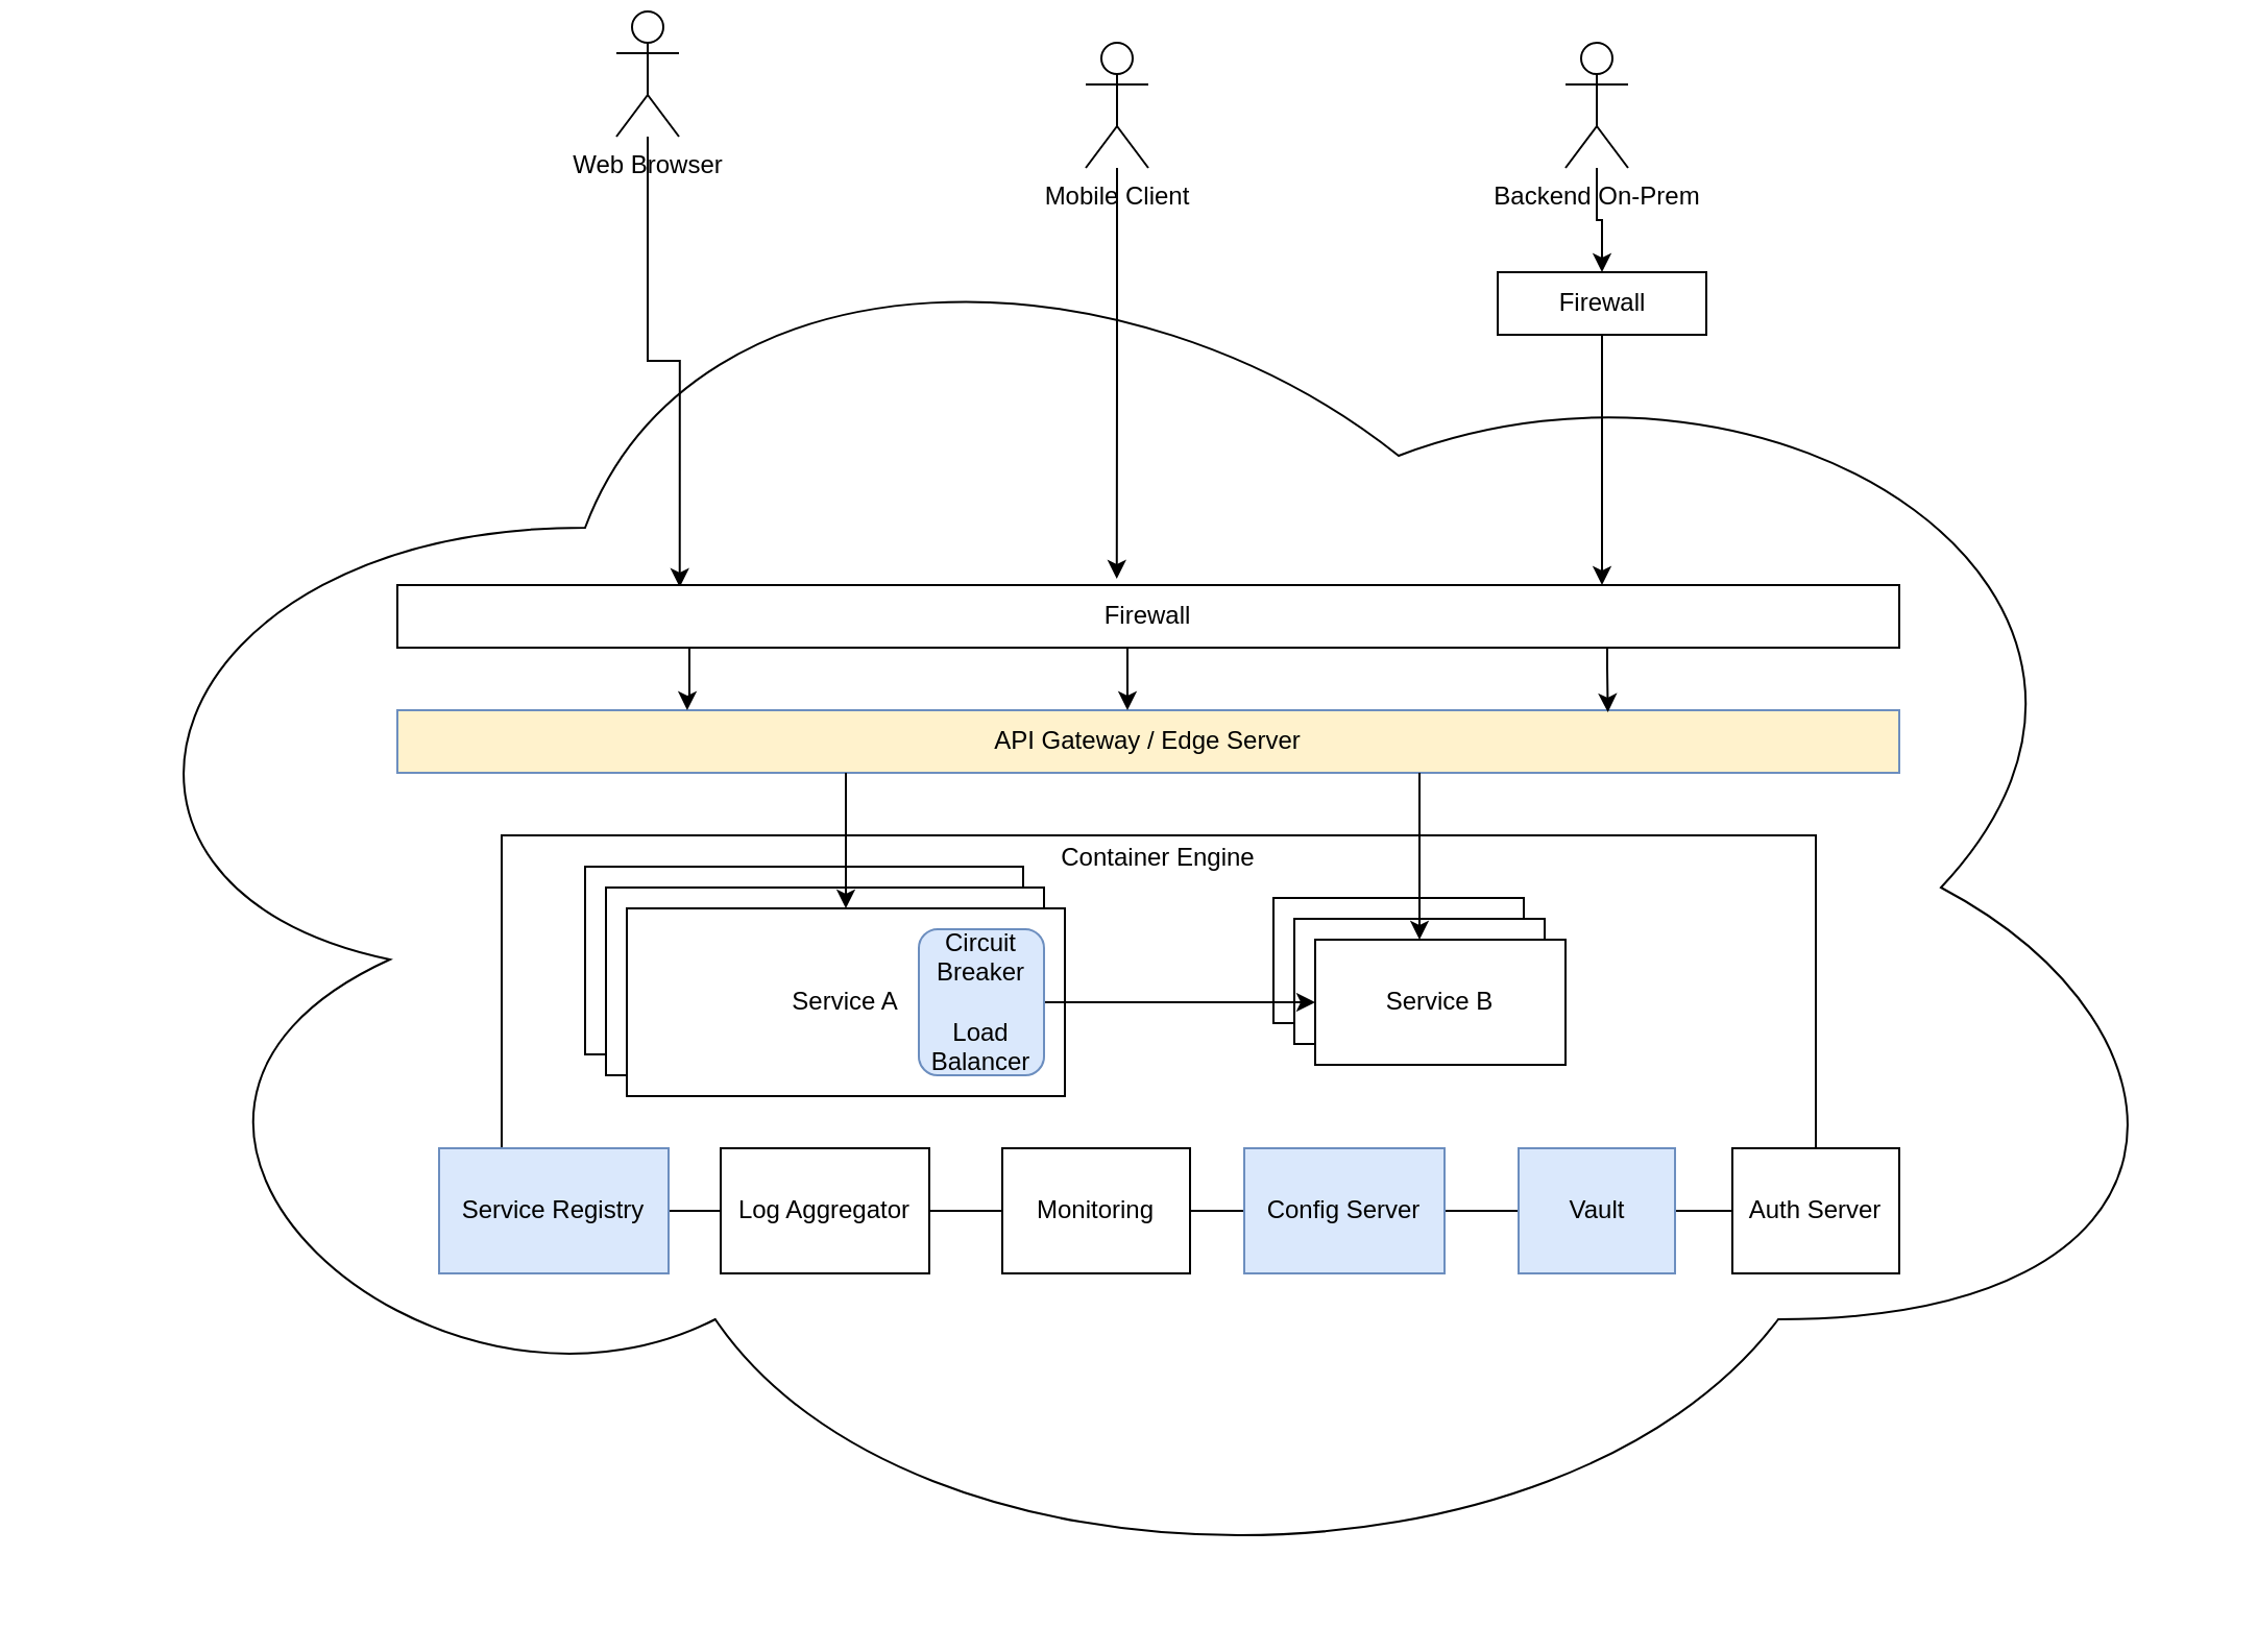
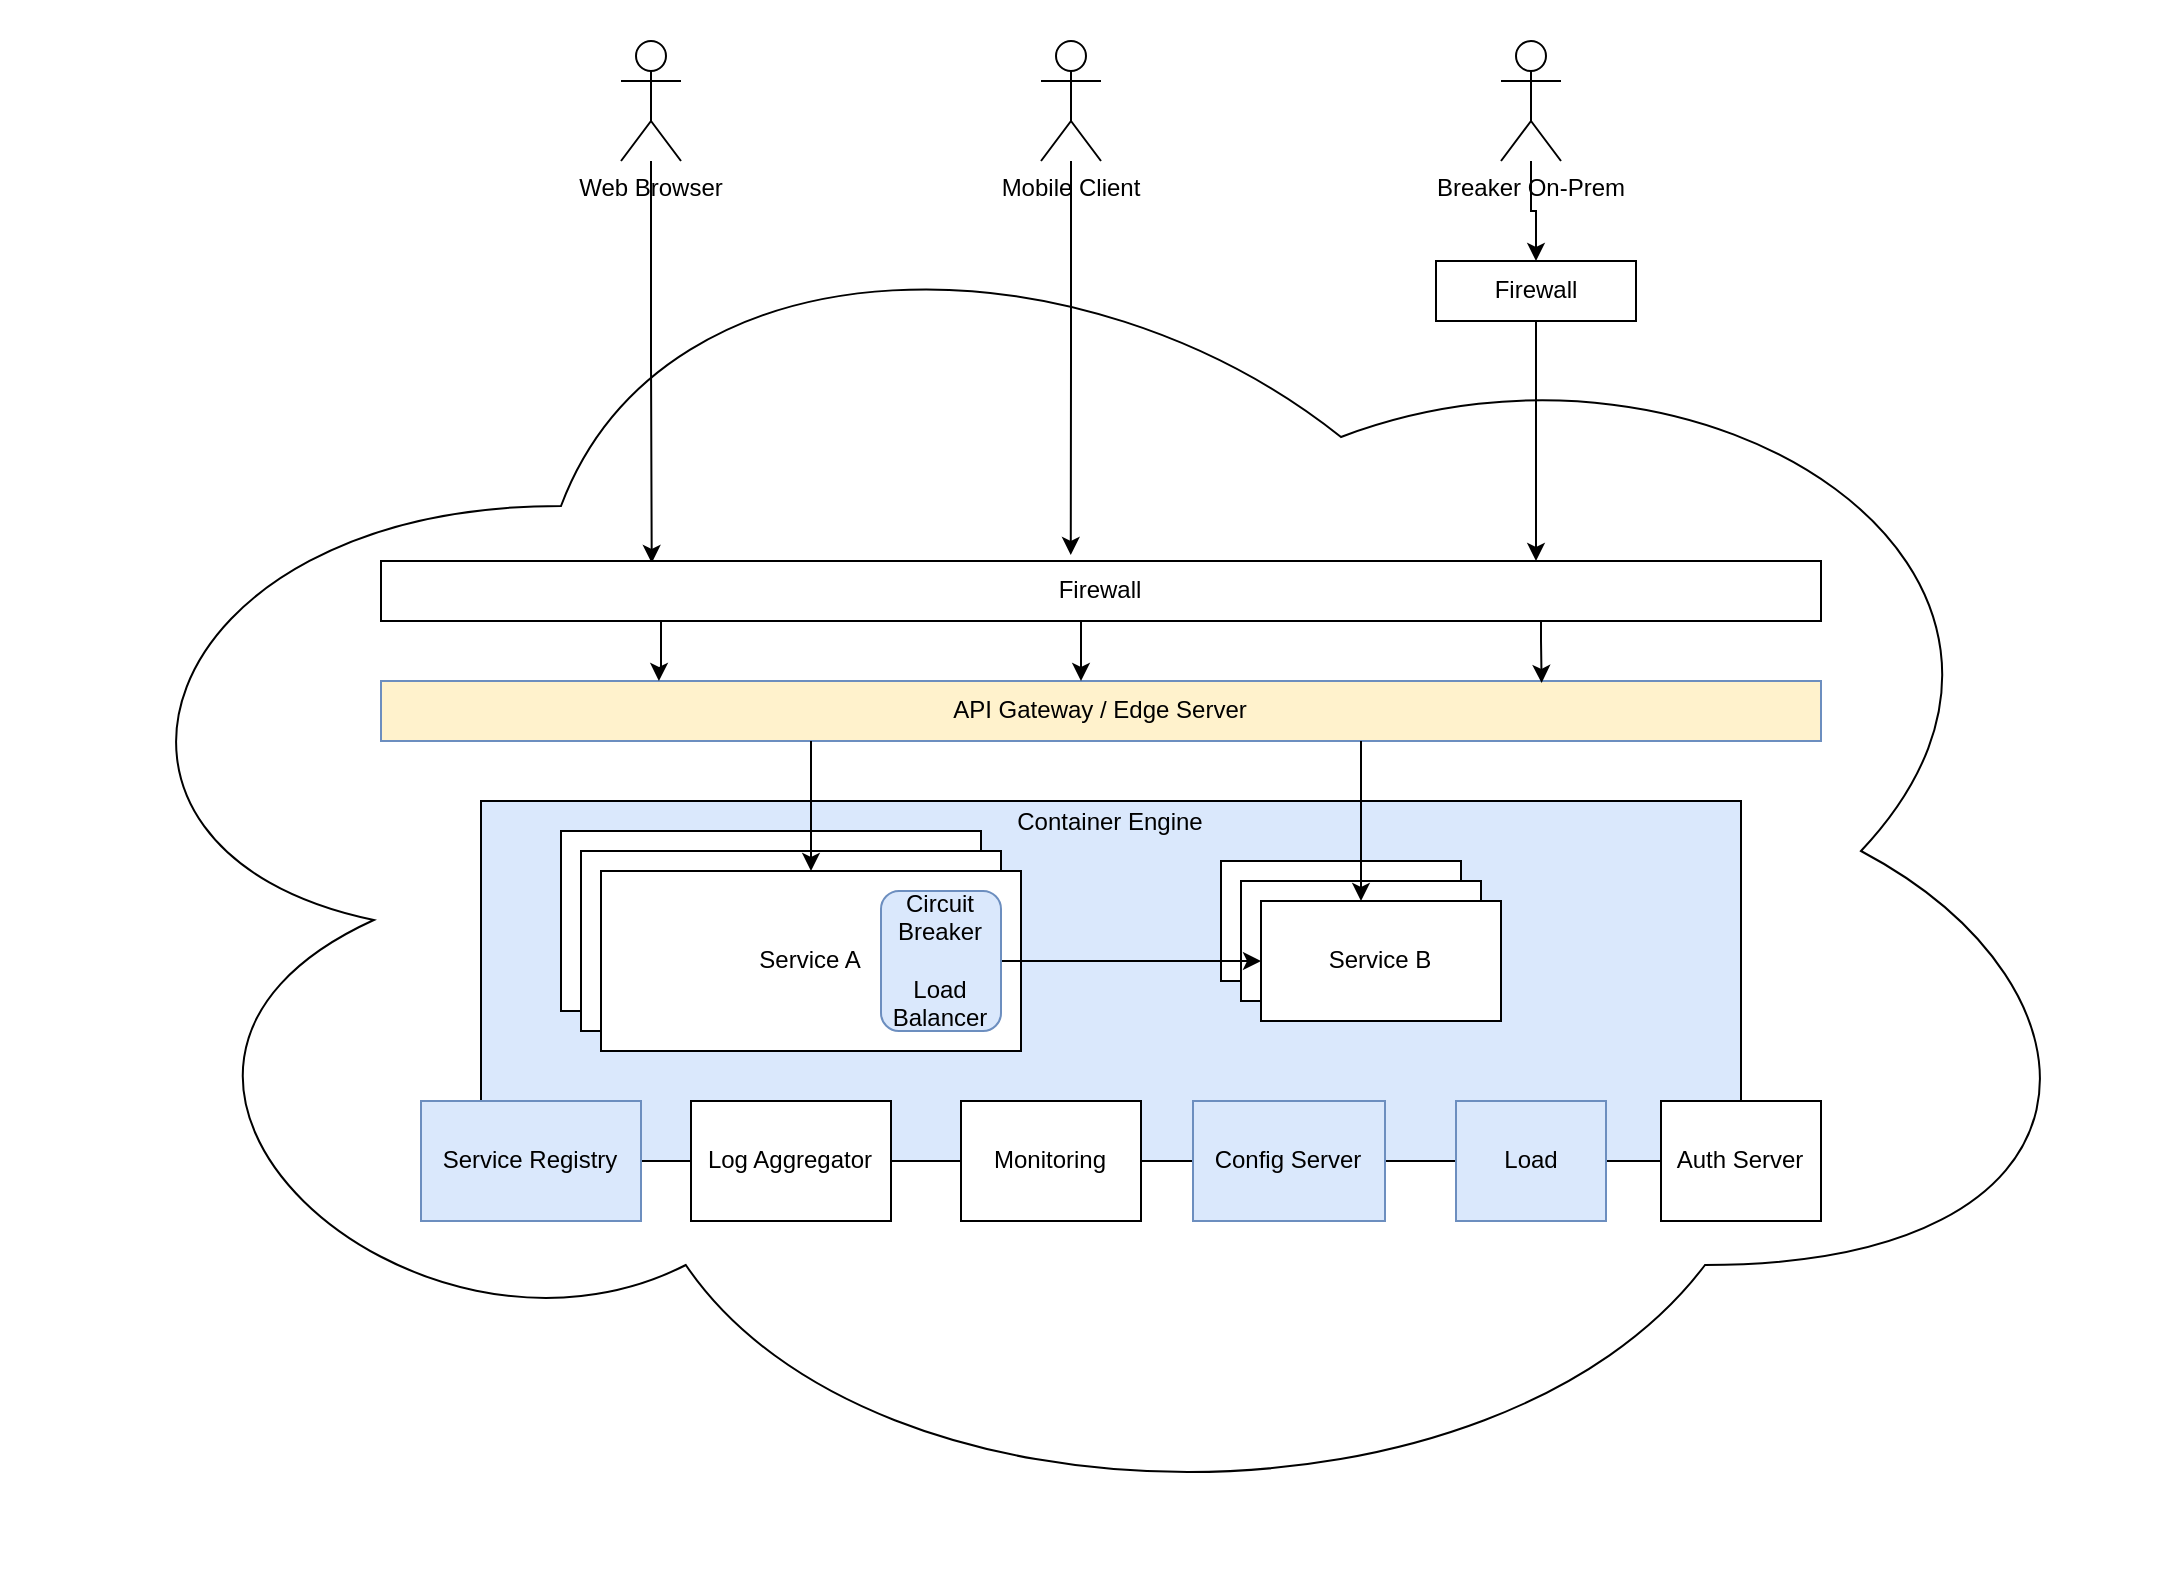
- <mxCell id="12" value="Web Browser" style="shape=umlActor;verticalLabelPosition=bottom;verticalAlign=top;html=1;outlineConnect=0;" parent="1" vertex="1"><mxGeometry x="295" y="5" width="30" height="60" as="geometry" /></mxCell>
+ <mxCell id="12" value="Web Browser" style="shape=umlActor;verticalLabelPosition=bottom;verticalAlign=top;html=1;outlineConnect=0;" parent="1" vertex="1"><mxGeometry x="310" y="20" width="30" height="60" as="geometry" /></mxCell>
- <mxCell id="16" value="Backend On-Prem" style="shape=umlActor;verticalLabelPosition=bottom;verticalAlign=top;html=1;outlineConnect=0;" parent="1" vertex="1"><mxGeometry x="750" y="20" width="30" height="60" as="geometry" /></mxCell>
+ <mxCell id="16" value="Breaker On-Prem" style="shape=umlActor;verticalLabelPosition=bottom;verticalAlign=top;html=1;outlineConnect=0;" parent="1" vertex="1"><mxGeometry x="750" y="20" width="30" height="60" as="geometry" /></mxCell>
- <mxCell id="3" value="Container Engine&lt;br&gt;&lt;br&gt;&lt;br&gt;&lt;br&gt;&lt;br&gt;&lt;br&gt;&lt;br&gt;&lt;br&gt;&lt;br&gt;&lt;br&gt;&lt;br&gt;&lt;br&gt;" style="rounded=0;whiteSpace=wrap;html=1;" parent="1" vertex="1"><mxGeometry x="240" y="400" width="630" height="180" as="geometry" /></mxCell>
+ <mxCell id="3" value="Container Engine&lt;br&gt;&lt;br&gt;&lt;br&gt;&lt;br&gt;&lt;br&gt;&lt;br&gt;&lt;br&gt;&lt;br&gt;&lt;br&gt;&lt;br&gt;&lt;br&gt;&lt;br&gt;" style="rounded=0;whiteSpace=wrap;html=1;fillColor=#dae8fc;" parent="1" vertex="1"><mxGeometry x="240" y="400" width="630" height="180" as="geometry" /></mxCell>
- <mxCell id="24" value="Vault" style="rounded=0;whiteSpace=wrap;html=1;fillColor=#dae8fc;strokeColor=#6c8ebf;" parent="1" vertex="1"><mxGeometry x="727.5" y="550" width="75" height="60" as="geometry" /></mxCell>
+ <mxCell id="24" value="Load" style="rounded=0;whiteSpace=wrap;html=1;fillColor=#dae8fc;strokeColor=#6c8ebf;" parent="1" vertex="1"><mxGeometry x="727.5" y="550" width="75" height="60" as="geometry" /></mxCell>
